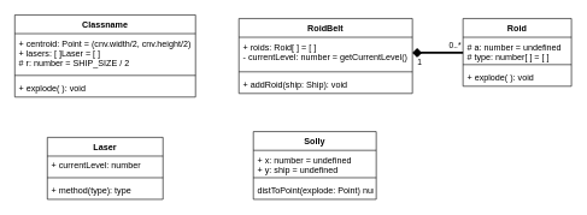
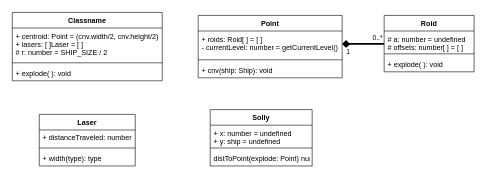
- <mxCell id="13" value="RoidBelt" style="swimlane;fontStyle=1;align=center;verticalAlign=top;childLayout=stackLayout;horizontal=1;startSize=26;horizontalStack=0;resizeParent=1;resizeParentMax=0;resizeLast=0;collapsible=1;marginBottom=0;" vertex="1" parent="1"><mxGeometry x="330" y="25" width="240" height="104" as="geometry" /></mxCell>
+ <mxCell id="13" value="Point" style="swimlane;fontStyle=1;align=center;verticalAlign=top;childLayout=stackLayout;horizontal=1;startSize=26;horizontalStack=0;resizeParent=1;resizeParentMax=0;resizeLast=0;collapsible=1;marginBottom=0;" vertex="1" parent="1"><mxGeometry x="330" y="25" width="240" height="104" as="geometry" /></mxCell>
- <mxCell id="10" value="# a: number = undefined&#10;# type: number[ ] = [ ]" style="text;strokeColor=none;fillColor=none;align=left;verticalAlign=top;spacingLeft=4;spacingRight=4;overflow=hidden;rotatable=0;points=[[0,0.5],[1,0.5]];portConstraint=eastwest;" vertex="1" parent="9"><mxGeometry y="26" width="150" height="34" as="geometry" /></mxCell>
+ <mxCell id="10" value="# a: number = undefined&#10;# offsets: number[ ] = [ ]" style="text;strokeColor=none;fillColor=none;align=left;verticalAlign=top;spacingLeft=4;spacingRight=4;overflow=hidden;rotatable=0;points=[[0,0.5],[1,0.5]];portConstraint=eastwest;" vertex="1" parent="9"><mxGeometry y="26" width="150" height="34" as="geometry" /></mxCell>
- <mxCell id="16" value="+ addRoid(ship: Ship): void" style="text;strokeColor=none;fillColor=none;align=left;verticalAlign=top;spacingLeft=4;spacingRight=4;overflow=hidden;rotatable=0;points=[[0,0.5],[1,0.5]];portConstraint=eastwest;" vertex="1" parent="13"><mxGeometry y="78" width="240" height="26" as="geometry" /></mxCell>
+ <mxCell id="16" value="+ cnv(ship: Ship): void" style="text;strokeColor=none;fillColor=none;align=left;verticalAlign=top;spacingLeft=4;spacingRight=4;overflow=hidden;rotatable=0;points=[[0,0.5],[1,0.5]];portConstraint=eastwest;" vertex="1" parent="13"><mxGeometry y="78" width="240" height="26" as="geometry" /></mxCell>
- <mxCell id="18" value="+ currentLevel: number" style="text;strokeColor=none;fillColor=none;align=left;verticalAlign=top;spacingLeft=4;spacingRight=4;overflow=hidden;rotatable=0;points=[[0,0.5],[1,0.5]];portConstraint=eastwest;" vertex="1" parent="17"><mxGeometry y="26" width="160" height="26" as="geometry" /></mxCell>
+ <mxCell id="18" value="+ distanceTraveled: number" style="text;strokeColor=none;fillColor=none;align=left;verticalAlign=top;spacingLeft=4;spacingRight=4;overflow=hidden;rotatable=0;points=[[0,0.5],[1,0.5]];portConstraint=eastwest;" vertex="1" parent="17"><mxGeometry y="26" width="160" height="26" as="geometry" /></mxCell>
- <mxCell id="20" value="+ method(type): type" style="text;strokeColor=none;fillColor=none;align=left;verticalAlign=top;spacingLeft=4;spacingRight=4;overflow=hidden;rotatable=0;points=[[0,0.5],[1,0.5]];portConstraint=eastwest;" vertex="1" parent="17"><mxGeometry y="60" width="160" height="26" as="geometry" /></mxCell>
+ <mxCell id="20" value="+ width(type): type" style="text;strokeColor=none;fillColor=none;align=left;verticalAlign=top;spacingLeft=4;spacingRight=4;overflow=hidden;rotatable=0;points=[[0,0.5],[1,0.5]];portConstraint=eastwest;" vertex="1" parent="17"><mxGeometry y="60" width="160" height="26" as="geometry" /></mxCell>
